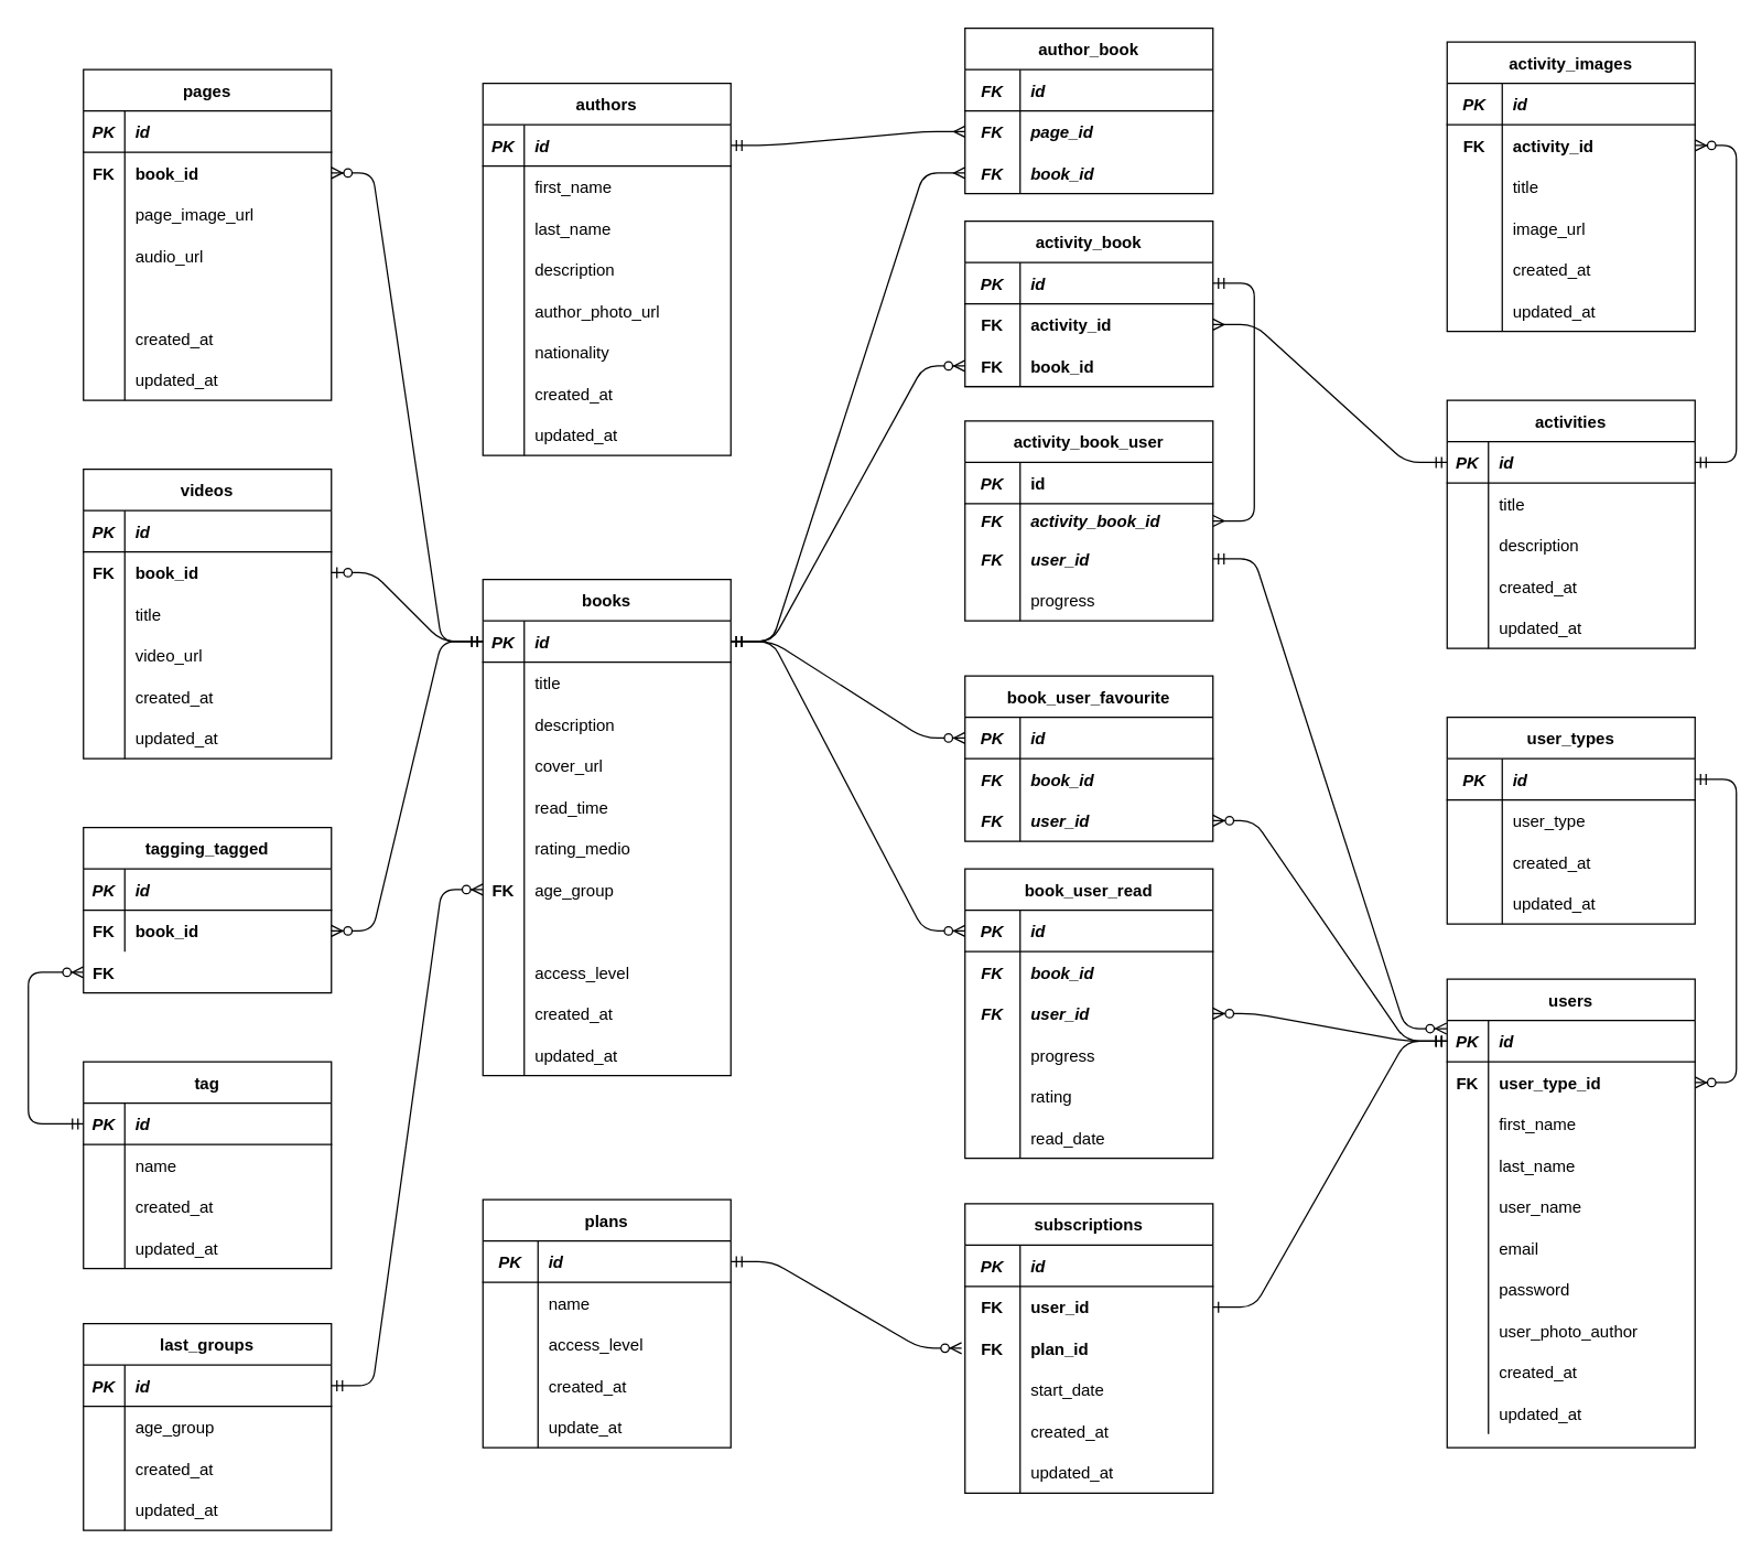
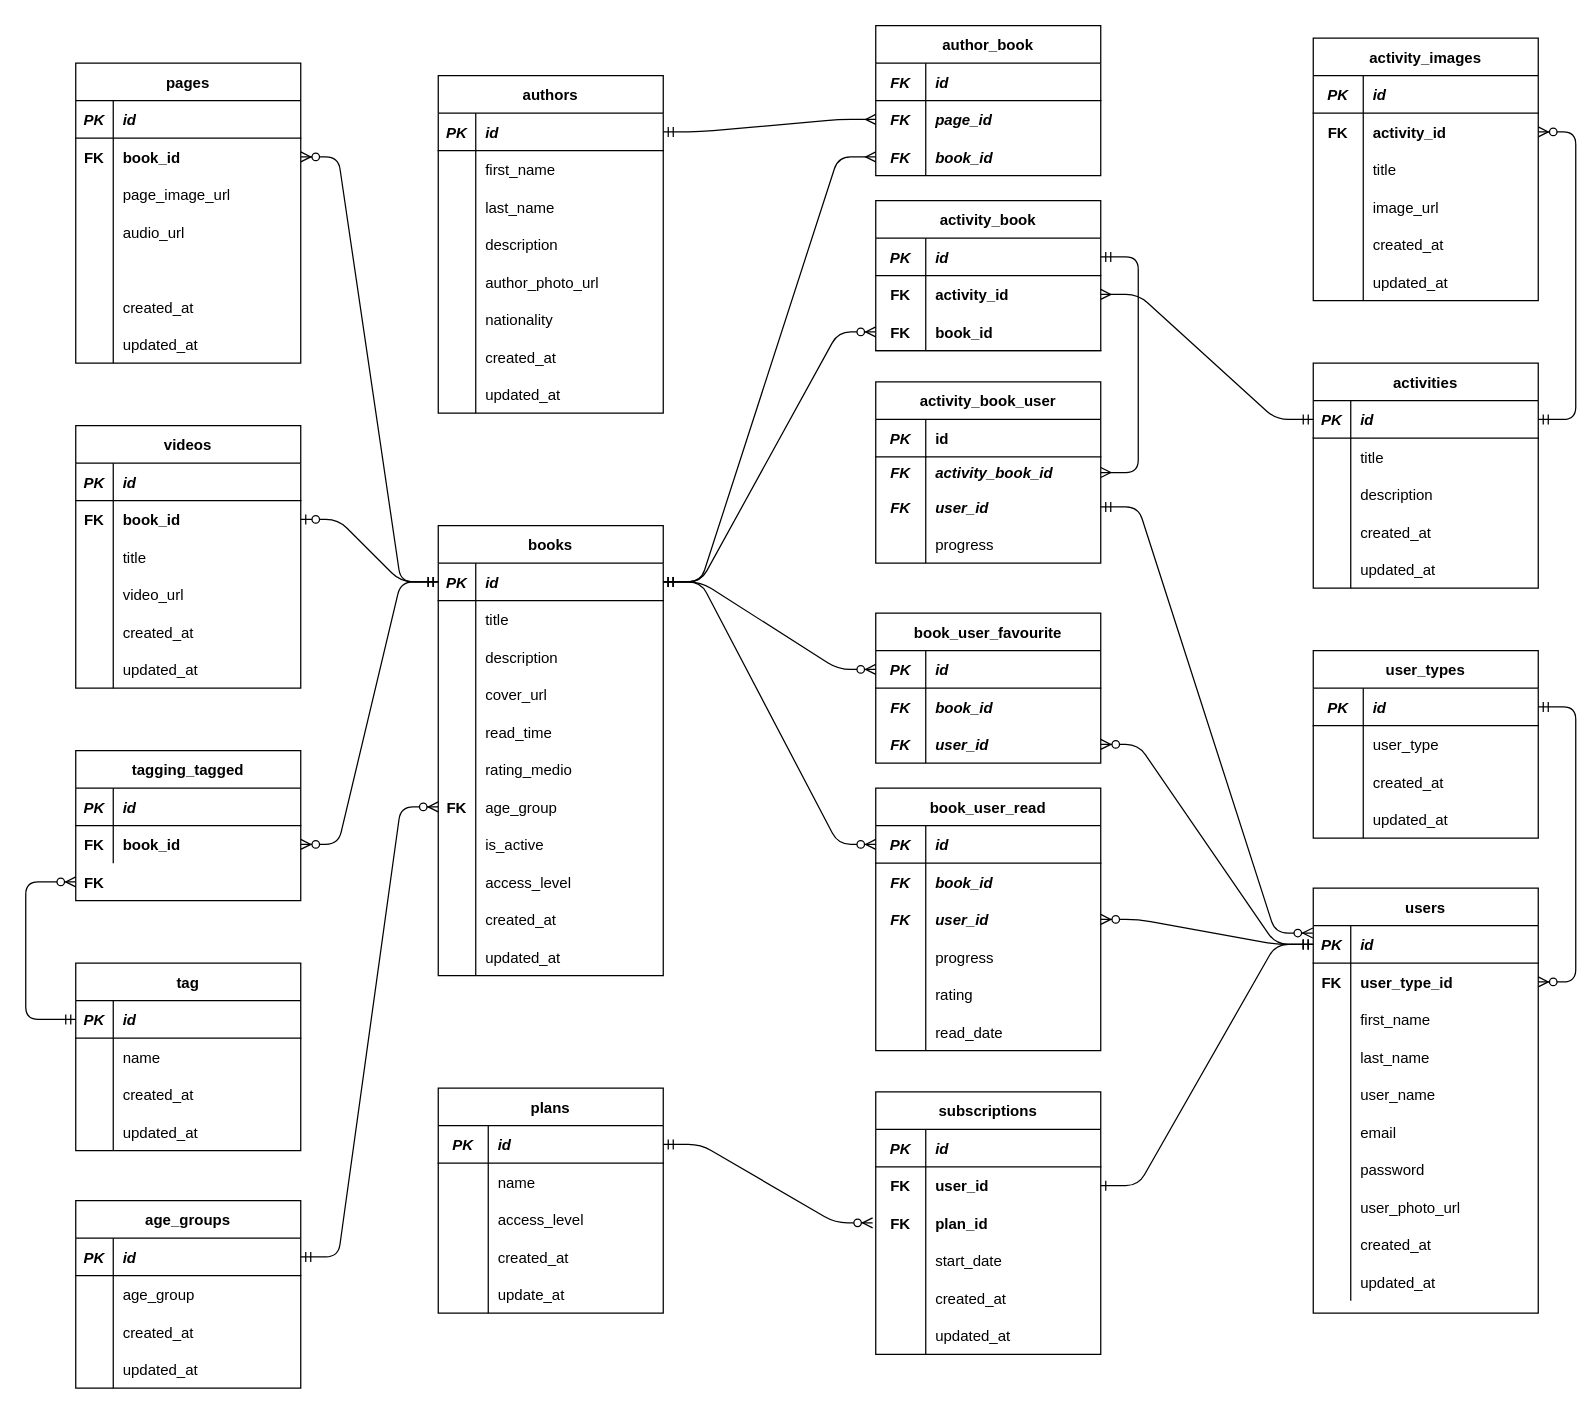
+ <mxCell id="26" value="is_active" style="shape=partialRectangle;connectable=0;fillColor=none;top=0;left=0;bottom=0;right=0;align=left;spacingLeft=6;overflow=hidden;" vertex="1" parent="24"><mxGeometry x="30" width="150" height="30" as="geometry"><mxRectangle width="150" height="30" as="alternateBounds" /></mxGeometry></mxCell>
- <mxCell id="60" value="user_photo_author" style="shape=partialRectangle;connectable=0;fillColor=none;top=0;left=0;bottom=0;right=0;align=left;spacingLeft=6;overflow=hidden;" vertex="1" parent="58"><mxGeometry x="30" width="150" height="30" as="geometry"><mxRectangle width="150" height="30" as="alternateBounds" /></mxGeometry></mxCell>
+ <mxCell id="60" value="user_photo_url" style="shape=partialRectangle;connectable=0;fillColor=none;top=0;left=0;bottom=0;right=0;align=left;spacingLeft=6;overflow=hidden;" vertex="1" parent="58"><mxGeometry x="30" width="150" height="30" as="geometry"><mxRectangle width="150" height="30" as="alternateBounds" /></mxGeometry></mxCell>
- <mxCell id="317" value="last_groups" style="shape=table;startSize=30;container=1;collapsible=1;childLayout=tableLayout;fixedRows=1;rowLines=0;fontStyle=1;align=center;resizeLast=1;" vertex="1" parent="1"><mxGeometry x="60" y="960" width="180" height="150" as="geometry" /></mxCell>
+ <mxCell id="317" value="age_groups" style="shape=table;startSize=30;container=1;collapsible=1;childLayout=tableLayout;fixedRows=1;rowLines=0;fontStyle=1;align=center;resizeLast=1;" vertex="1" parent="1"><mxGeometry x="60" y="960" width="180" height="150" as="geometry" /></mxCell>
